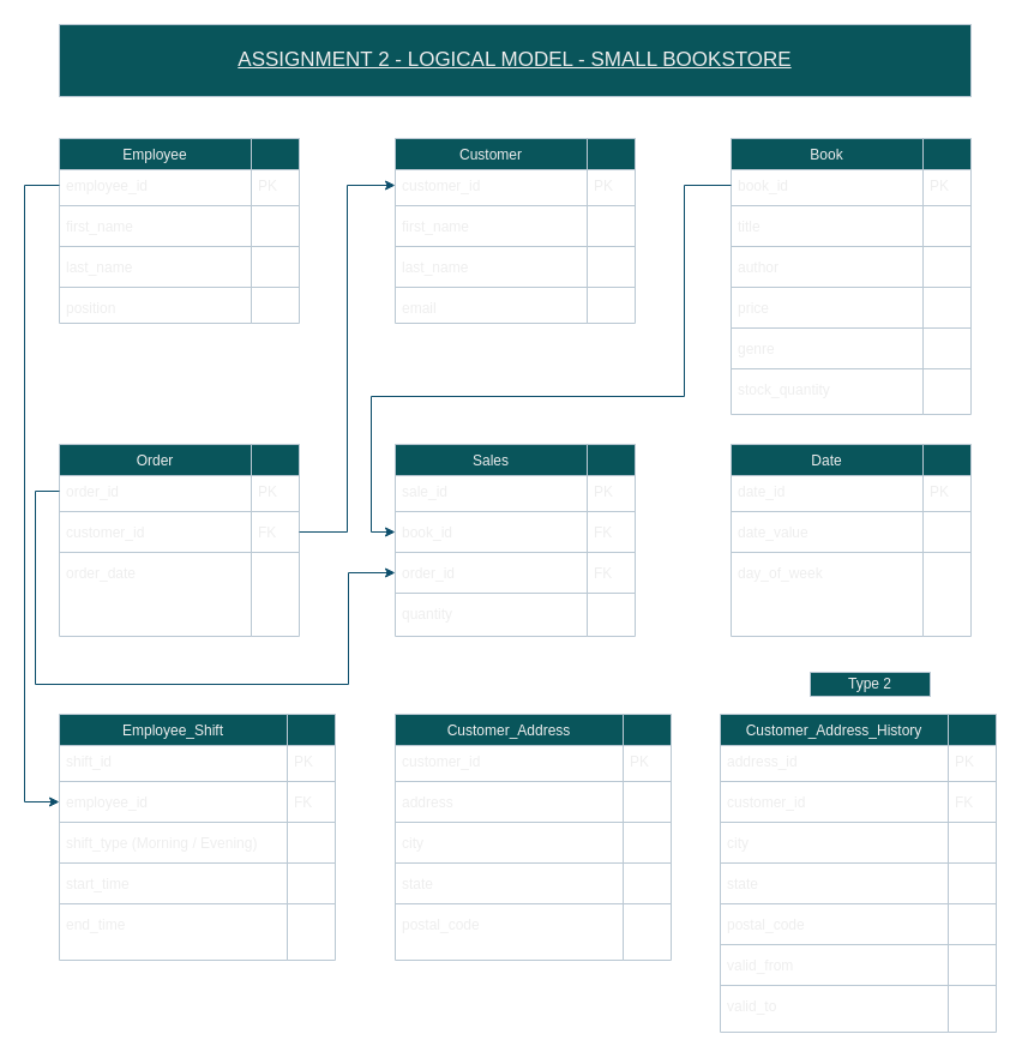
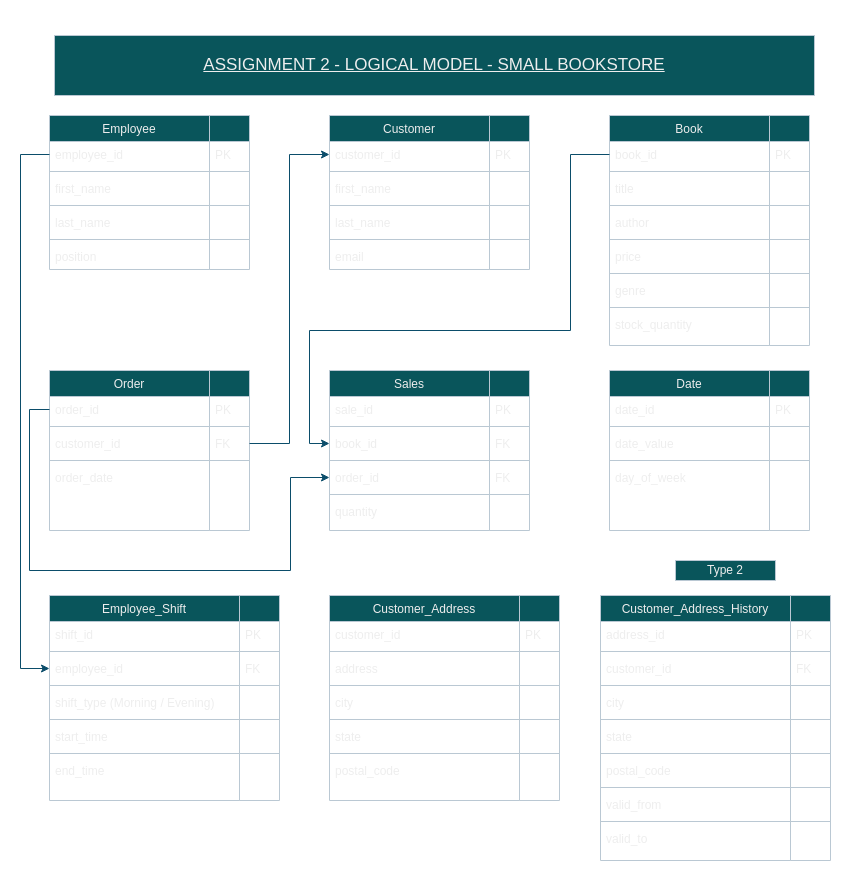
- <mxCell id="101" value="&lt;u&gt;&lt;font style=&quot;font-size: 17px;&quot;&gt;ASSIGNMENT 2 - LOGICAL MODEL - SMALL BOOKSTORE&lt;/font&gt;&lt;/u&gt;" style="rounded=0;whiteSpace=wrap;html=1;strokeColor=#BAC8D3;fontColor=#EEEEEE;fillColor=#09555B;" vertex="1" parent="1"><mxGeometry x="49" y="20" width="760" height="60" as="geometry" /></mxCell>
+ <mxCell id="101" value="&lt;u&gt;&lt;font style=&quot;font-size: 17px;&quot;&gt;ASSIGNMENT 2 - LOGICAL MODEL - SMALL BOOKSTORE&lt;/font&gt;&lt;/u&gt;" style="rounded=0;whiteSpace=wrap;html=1;strokeColor=#BAC8D3;fontColor=#EEEEEE;fillColor=#09555B;" vertex="1" parent="1"><mxGeometry x="54" y="35" width="760" height="60" as="geometry" /></mxCell>
